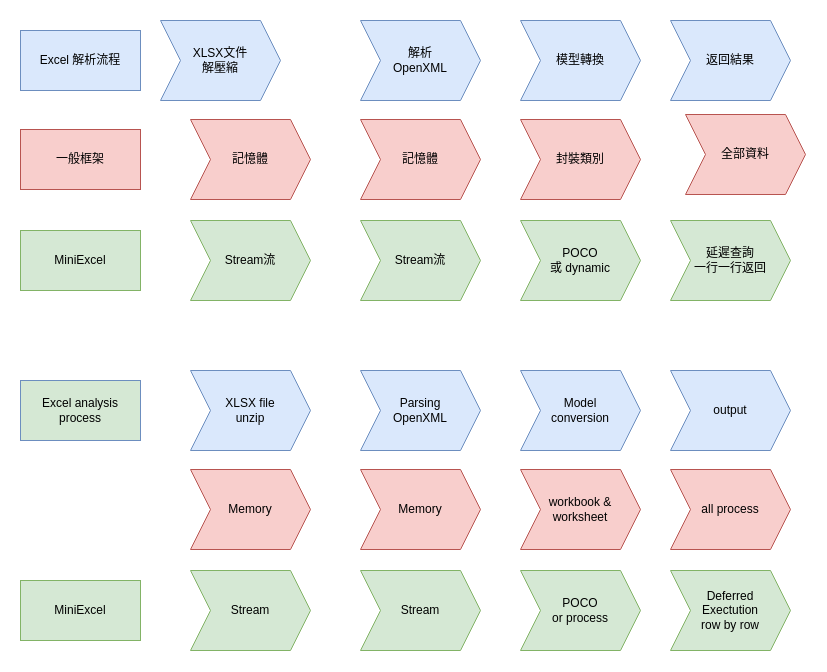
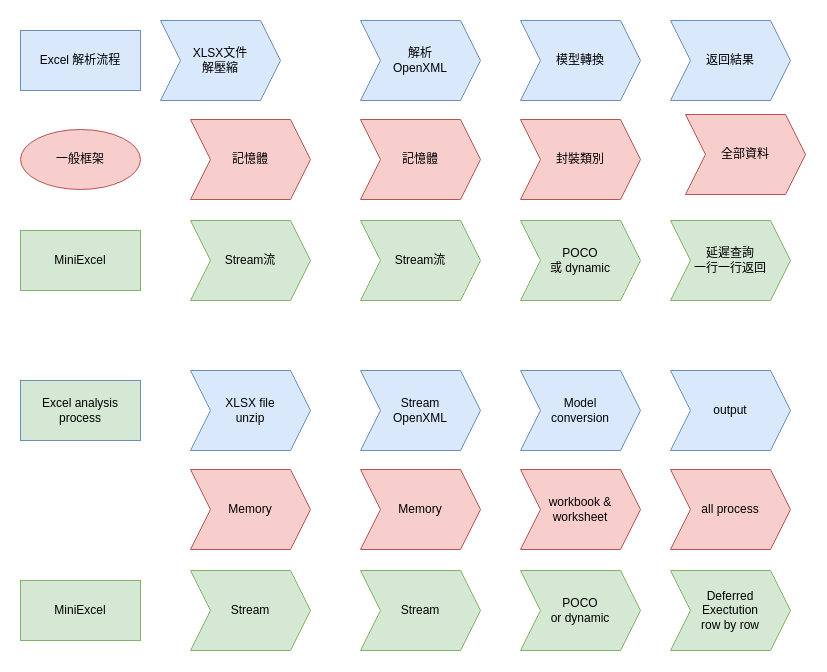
- <mxCell id="5" value="一般框架" style="whiteSpace=wrap;html=1;fillColor=#f8cecc;strokeColor=#b85450;" vertex="1" parent="1"><mxGeometry x="20" y="129" width="120" height="60" as="geometry" /></mxCell>
+ <mxCell id="5" value="一般框架" style="ellipse;whiteSpace=wrap;html=1;fillColor=#f8cecc;strokeColor=#b85450;" vertex="1" parent="1"><mxGeometry x="20" y="129" width="120" height="60" as="geometry" /></mxCell>
- <mxCell id="19" value="&lt;div&gt;Parsing&lt;/div&gt;&lt;div&gt;OpenXML&lt;/div&gt;" style="shape=step;perimeter=stepPerimeter;whiteSpace=wrap;html=1;fixedSize=1;fillColor=#dae8fc;strokeColor=#6c8ebf;" vertex="1" parent="1"><mxGeometry x="360" y="370" width="120" height="80" as="geometry" /></mxCell>
+ <mxCell id="19" value="&lt;div&gt;Stream&lt;/div&gt;&lt;div&gt;OpenXML&lt;/div&gt;" style="shape=step;perimeter=stepPerimeter;whiteSpace=wrap;html=1;fixedSize=1;fillColor=#dae8fc;strokeColor=#6c8ebf;" vertex="1" parent="1"><mxGeometry x="360" y="370" width="120" height="80" as="geometry" /></mxCell>
- <mxCell id="28" value="POCO&lt;br&gt;or process" style="shape=step;perimeter=stepPerimeter;whiteSpace=wrap;html=1;fixedSize=1;fillColor=#d5e8d4;strokeColor=#82b366;" vertex="1" parent="1"><mxGeometry x="520" y="570" width="120" height="80" as="geometry" /></mxCell>
+ <mxCell id="28" value="POCO&lt;br&gt;or dynamic" style="shape=step;perimeter=stepPerimeter;whiteSpace=wrap;html=1;fixedSize=1;fillColor=#d5e8d4;strokeColor=#82b366;" vertex="1" parent="1"><mxGeometry x="520" y="570" width="120" height="80" as="geometry" /></mxCell>
